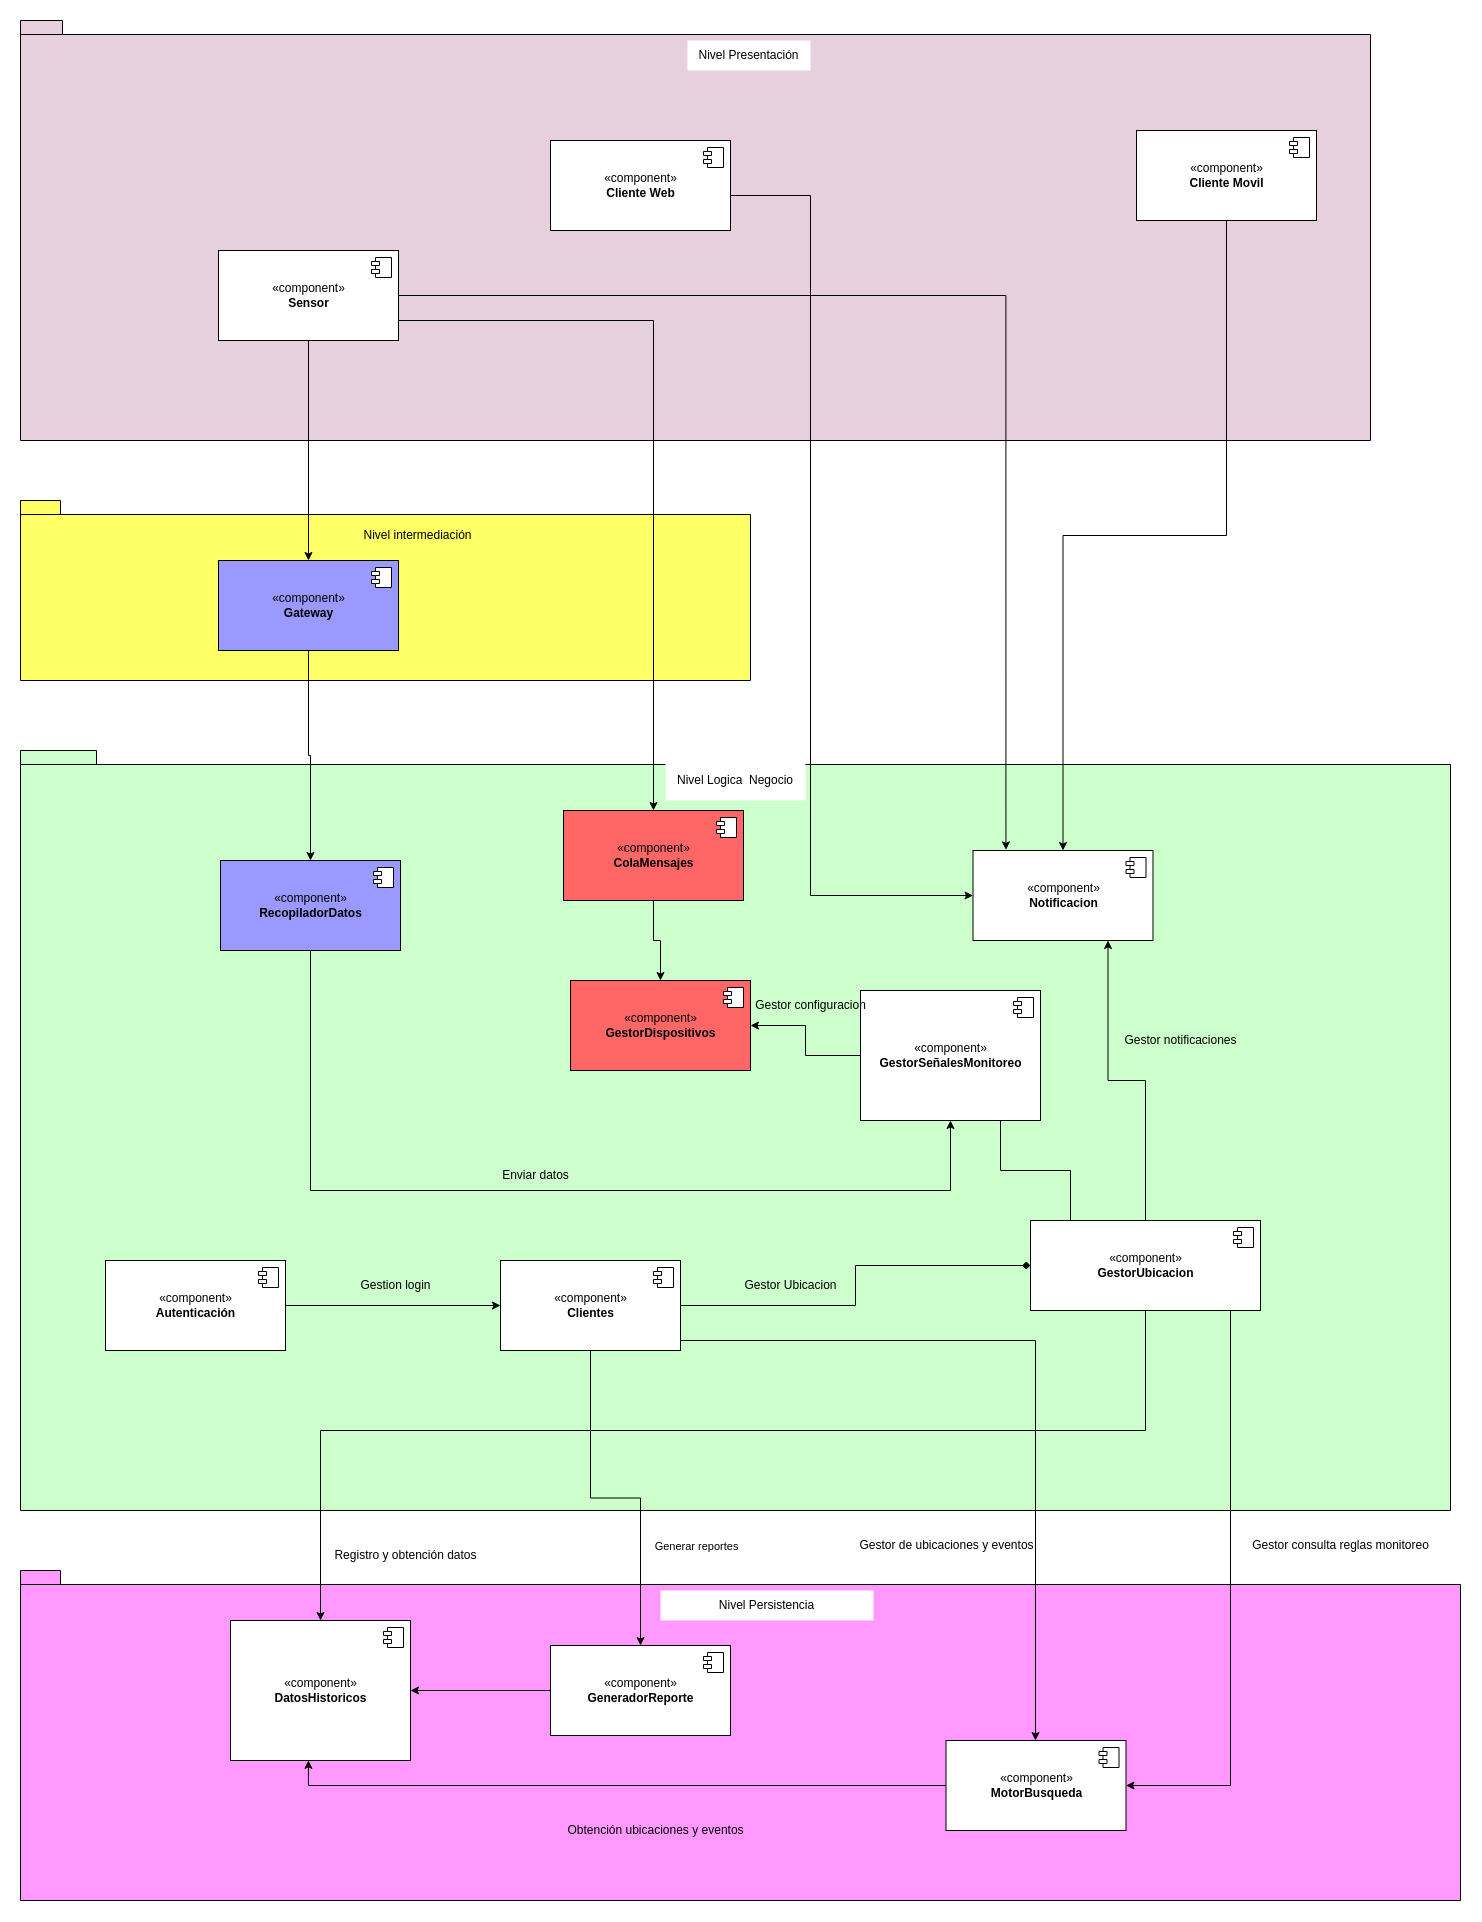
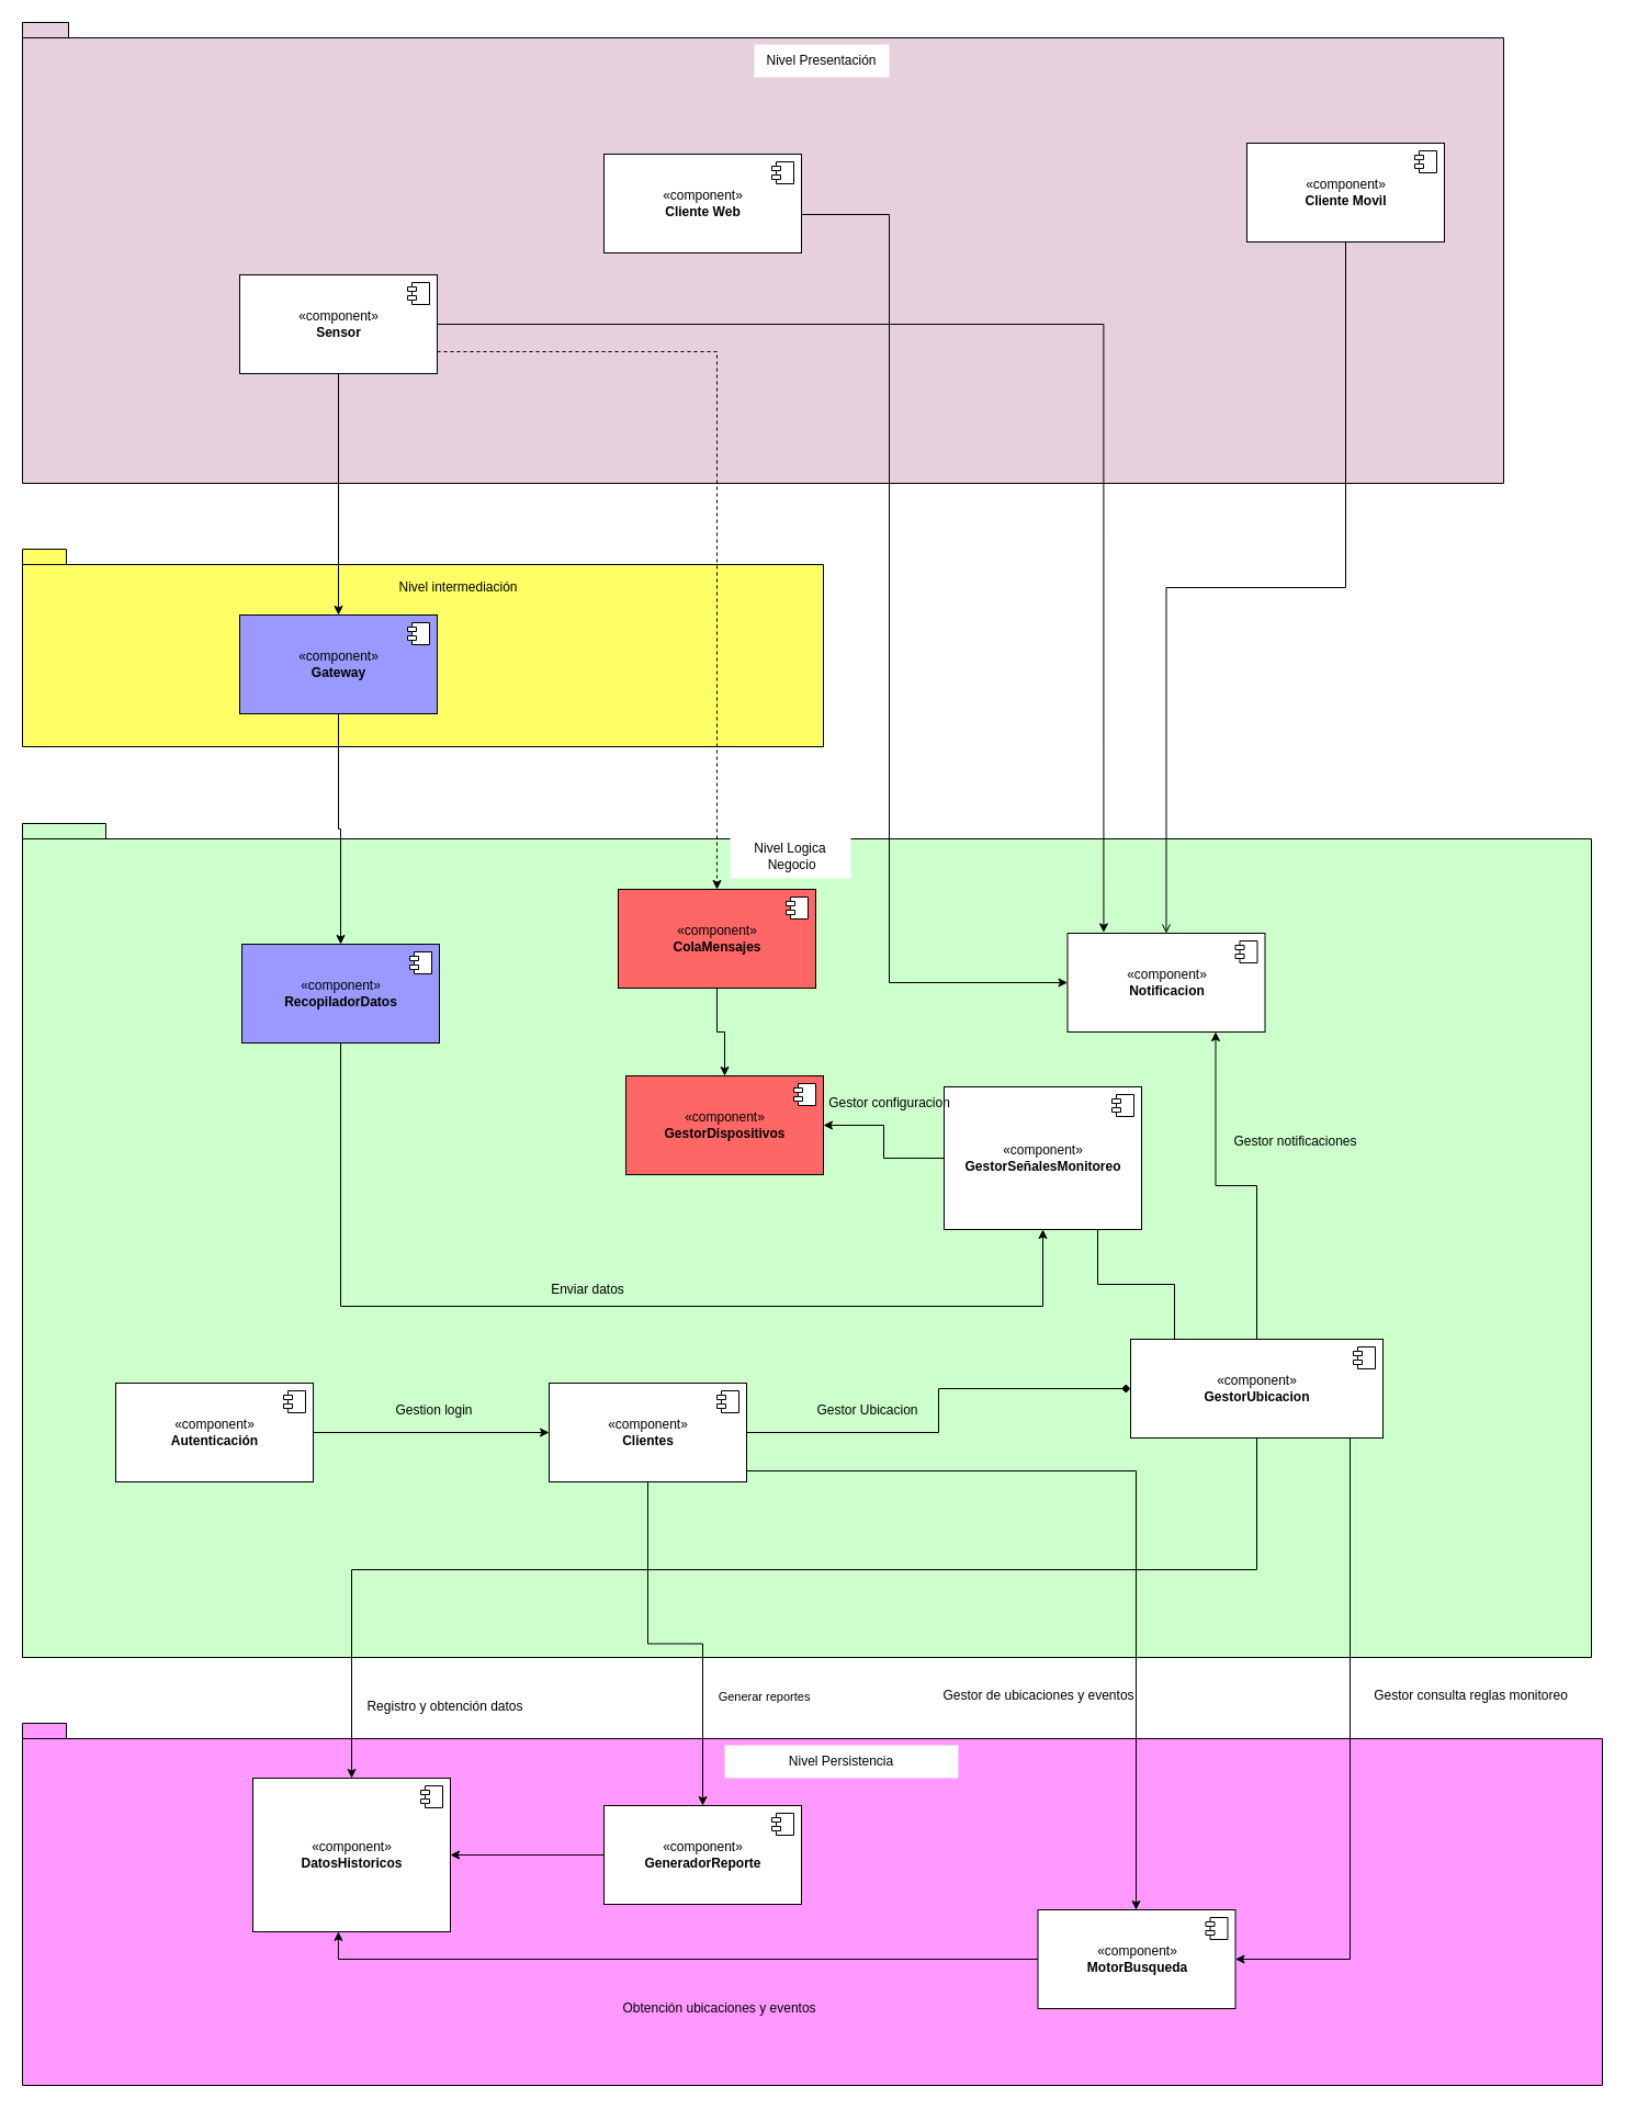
- <mxCell id="49" style="edgeStyle=orthogonalEdgeStyle;rounded=0;orthogonalLoop=1;jettySize=auto;html=1;fillColor=#FF0000;" edge="1" parent="1" source="50" target="54"><mxGeometry relative="1" as="geometry"><Array as="points"><mxPoint x="653" y="320" /></Array></mxGeometry></mxCell>
+ <mxCell id="49" style="edgeStyle=orthogonalEdgeStyle;rounded=0;orthogonalLoop=1;jettySize=auto;html=1;fillColor=#FF0000;dashed=1;" edge="1" parent="1" source="50" target="54"><mxGeometry relative="1" as="geometry"><Array as="points"><mxPoint x="653" y="320" /></Array></mxGeometry></mxCell>
- <mxCell id="65" value="Nivel Logica &amp;nbsp;Negocio" style="text;html=1;strokeColor=none;fillColor=#FFFFFF;align=center;verticalAlign=middle;whiteSpace=wrap;rounded=0;" vertex="1" parent="1"><mxGeometry x="665" y="760" width="140" height="40" as="geometry" /></mxCell>
+ <mxCell id="65" value="Nivel Logica &amp;nbsp;Negocio" style="text;html=1;strokeColor=none;fillColor=#FFFFFF;align=center;verticalAlign=middle;whiteSpace=wrap;rounded=0;" vertex="1" parent="1"><mxGeometry x="665" y="760" width="110" height="40" as="geometry" /></mxCell>
- <mxCell id="41" style="edgeStyle=orthogonalEdgeStyle;rounded=0;orthogonalLoop=1;jettySize=auto;html=1;" edge="1" parent="1" source="42" target="11"><mxGeometry relative="1" as="geometry" /></mxCell>
+ <mxCell id="41" style="edgeStyle=orthogonalEdgeStyle;rounded=0;orthogonalLoop=1;jettySize=auto;html=1;endArrow=open;" edge="1" parent="1" source="42" target="11"><mxGeometry relative="1" as="geometry" /></mxCell>
